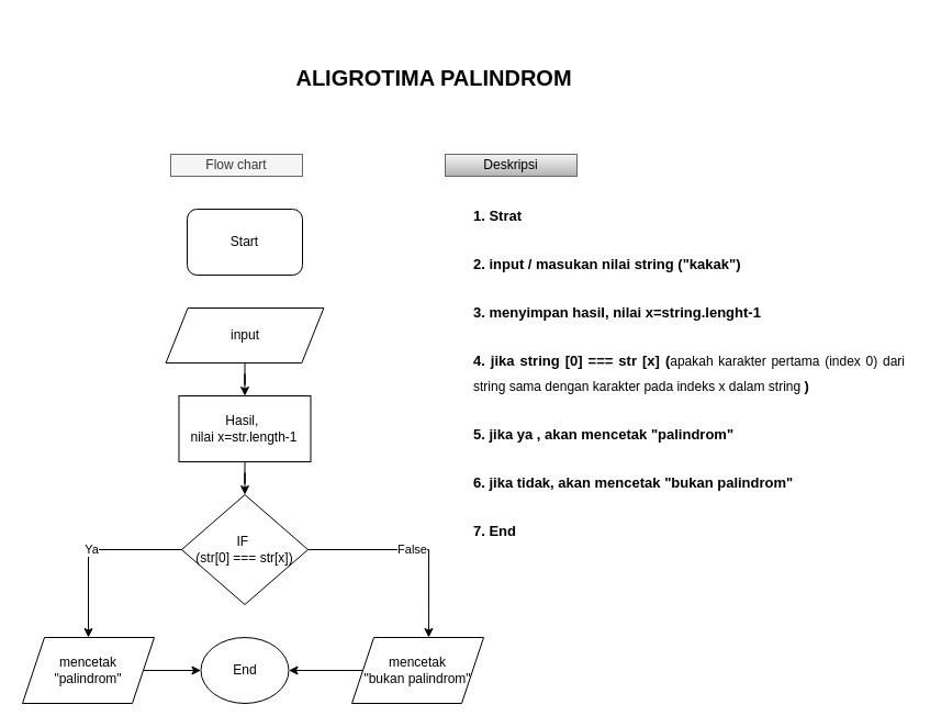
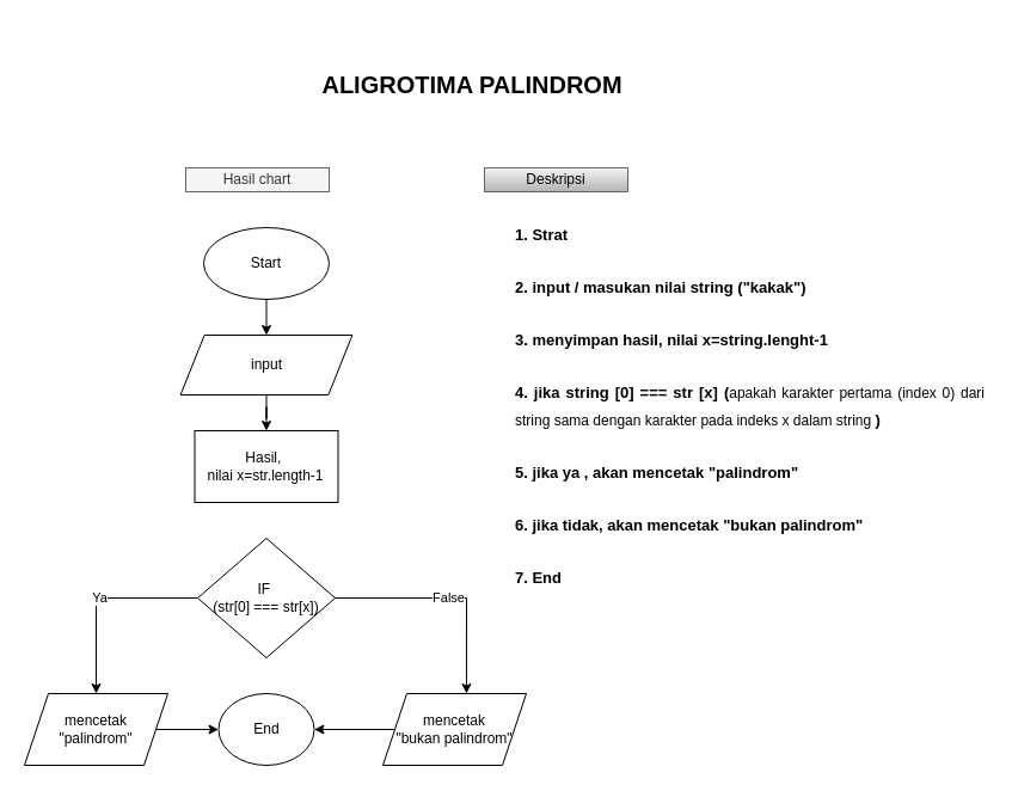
- <mxCell id="14" value="Flow chart" style="rounded=0;whiteSpace=wrap;html=1;fillColor=#f5f5f5;fontColor=#333333;strokeColor=#666666;" parent="1" vertex="1"><mxGeometry x="155" y="140" width="120" height="20" as="geometry" /></mxCell>
+ <mxCell id="14" value="Hasil chart" style="rounded=0;whiteSpace=wrap;html=1;fillColor=#f5f5f5;fontColor=#333333;strokeColor=#666666;" parent="1" vertex="1"><mxGeometry x="155" y="140" width="120" height="20" as="geometry" /></mxCell>
- <mxCell id="2" value="Start" style="whiteSpace=wrap;html=1;rounded=1;" parent="1" vertex="1"><mxGeometry x="170" y="190" width="105" height="60" as="geometry" /></mxCell>
+ <mxCell id="2" value="Start" style="ellipse;whiteSpace=wrap;html=1;" parent="1" vertex="1"><mxGeometry x="170" y="190" width="105" height="60" as="geometry" /></mxCell>
+ <mxCell id="18" value="" style="endArrow=classic;html=1;rounded=0;exitX=0.5;exitY=1;exitDx=0;exitDy=0;entryX=0.5;entryY=0;entryDx=0;entryDy=0;" parent="1" source="2" target="4" edge="1"><mxGeometry width="50" height="50" relative="1" as="geometry"><mxPoint x="380" y="260" as="sourcePoint" /><mxPoint x="430" y="210" as="targetPoint" /></mxGeometry></mxCell>
- <mxCell id="16" style="edgeStyle=orthogonalEdgeStyle;rounded=0;orthogonalLoop=1;jettySize=auto;html=1;entryX=0.5;entryY=0;entryDx=0;entryDy=0;" parent="1" source="17" target="6" edge="1"><mxGeometry relative="1" as="geometry" /></mxCell>
